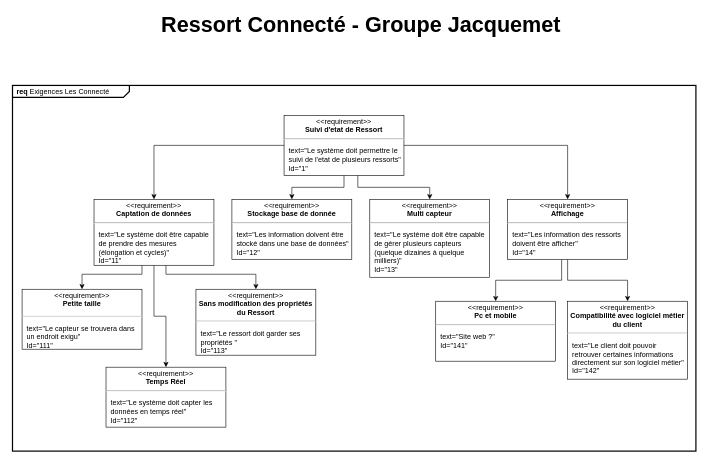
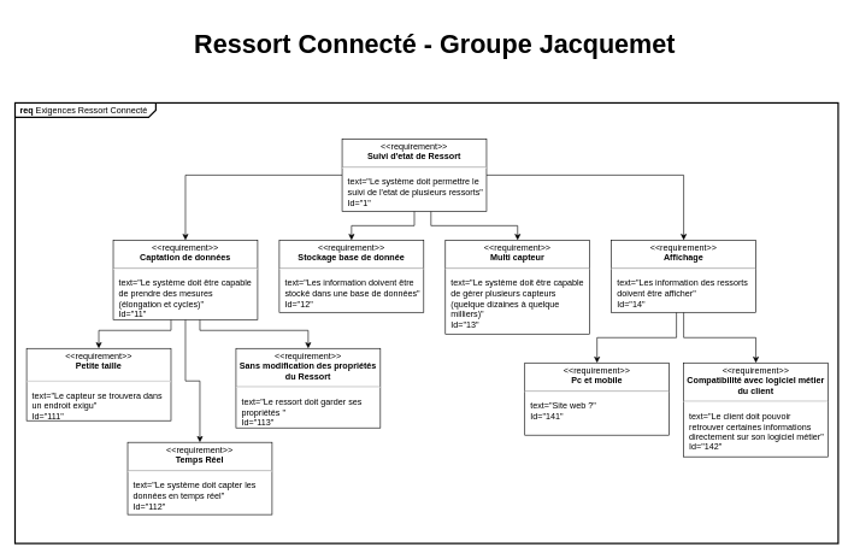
- <mxCell id="2" value="&lt;font style=&quot;font-size: 36px&quot;&gt;Ressort Connecté - Groupe Jacquemet&lt;/font&gt;" style="text;strokeColor=none;fillColor=none;html=1;fontSize=24;fontStyle=1;verticalAlign=middle;align=center;" parent="1" vertex="1"><mxGeometry x="86" y="20" width="1030" height="40" as="geometry" /></mxCell>
+ <mxCell id="2" value="&lt;font style=&quot;font-size: 36px&quot;&gt;Ressort Connecté - Groupe Jacquemet&lt;/font&gt;" style="text;strokeColor=none;fillColor=none;html=1;fontSize=24;fontStyle=1;verticalAlign=middle;align=center;" parent="1" vertex="1"><mxGeometry x="86" y="40" width="1030" height="40" as="geometry" /></mxCell>
- <mxCell id="3" value="&lt;p style=&quot;margin: 0px ; margin-top: 4px ; margin-left: 7px ; text-align: left&quot;&gt;&lt;b&gt;req&lt;/b&gt;&amp;nbsp;Exigences Les Connecté&lt;/p&gt;" style="html=1;shape=mxgraph.sysml.package;overflow=fill;labelX=195.29;strokeWidth=2;align=center;" parent="1" vertex="1"><mxGeometry x="20" y="142" width="1140" height="610" as="geometry" /></mxCell>
+ <mxCell id="3" value="&lt;p style=&quot;margin: 0px ; margin-top: 4px ; margin-left: 7px ; text-align: left&quot;&gt;&lt;b&gt;req&lt;/b&gt;&amp;nbsp;Exigences Ressort Connecté&lt;/p&gt;" style="html=1;shape=mxgraph.sysml.package;overflow=fill;labelX=195.29;strokeWidth=2;align=center;" parent="1" vertex="1"><mxGeometry x="20" y="142" width="1140" height="610" as="geometry" /></mxCell>
